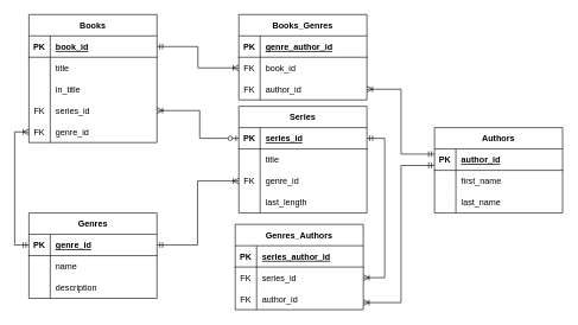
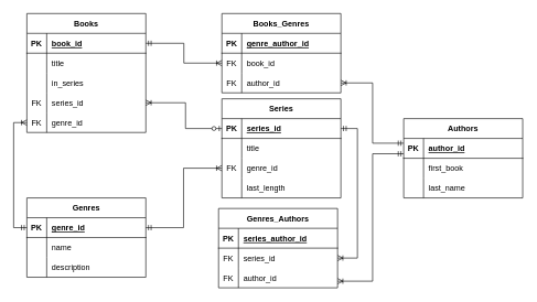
- <mxCell id="11" value="in_title" style="shape=partialRectangle;connectable=0;fillColor=none;top=0;left=0;bottom=0;right=0;align=left;spacingLeft=6;overflow=hidden;" parent="9" vertex="1"><mxGeometry x="30" width="150" height="30" as="geometry"><mxRectangle width="150" height="30" as="alternateBounds" /></mxGeometry></mxCell>
+ <mxCell id="11" value="in_series" style="shape=partialRectangle;connectable=0;fillColor=none;top=0;left=0;bottom=0;right=0;align=left;spacingLeft=6;overflow=hidden;" parent="9" vertex="1"><mxGeometry x="30" width="150" height="30" as="geometry"><mxRectangle width="150" height="30" as="alternateBounds" /></mxGeometry></mxCell>
- <mxCell id="24" value="first_name" style="shape=partialRectangle;connectable=0;fillColor=none;top=0;left=0;bottom=0;right=0;align=left;spacingLeft=6;overflow=hidden;" parent="22" vertex="1"><mxGeometry x="30" width="150" height="30" as="geometry"><mxRectangle width="150" height="30" as="alternateBounds" /></mxGeometry></mxCell>
+ <mxCell id="24" value="first_book" style="shape=partialRectangle;connectable=0;fillColor=none;top=0;left=0;bottom=0;right=0;align=left;spacingLeft=6;overflow=hidden;" parent="22" vertex="1"><mxGeometry x="30" width="150" height="30" as="geometry"><mxRectangle width="150" height="30" as="alternateBounds" /></mxGeometry></mxCell>
